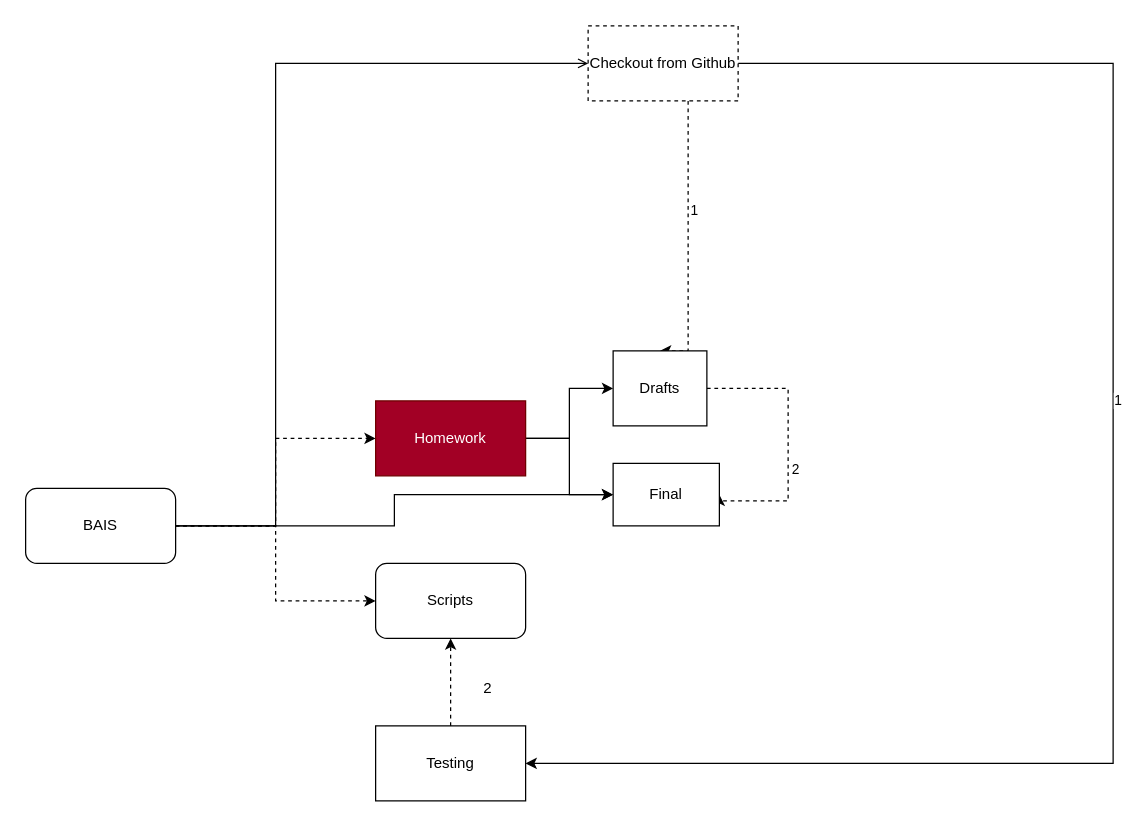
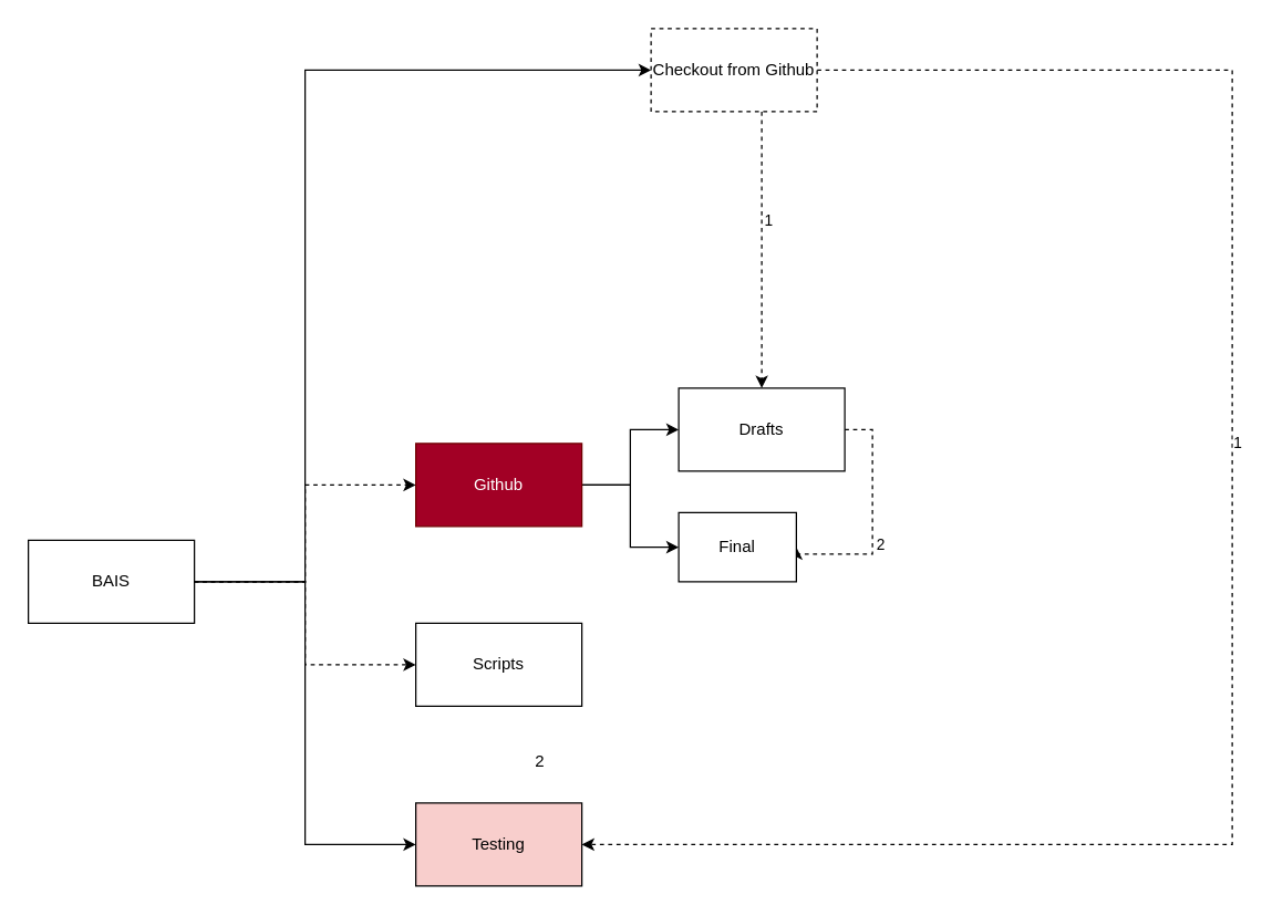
- <mxCell id="2" style="edgeStyle=orthogonalEdgeStyle;rounded=0;orthogonalLoop=1;jettySize=auto;html=1;entryX=0;entryY=0.5;entryDx=0;entryDy=0;endArrow=open;" edge="1" parent="1" source="6" target="11"><mxGeometry relative="1" as="geometry"><Array as="points"><mxPoint x="220" y="420" /><mxPoint x="220" y="50" /></Array></mxGeometry></mxCell>
+ <mxCell id="2" style="edgeStyle=orthogonalEdgeStyle;rounded=0;orthogonalLoop=1;jettySize=auto;html=1;entryX=0;entryY=0.5;entryDx=0;entryDy=0;" edge="1" parent="1" source="6" target="11"><mxGeometry relative="1" as="geometry"><Array as="points"><mxPoint x="220" y="420" /><mxPoint x="220" y="50" /></Array></mxGeometry></mxCell>
- <mxCell id="21" value="Drafts" style="rounded=0;whiteSpace=wrap;html=1;" vertex="1" parent="1"><mxGeometry x="490" y="280" width="75" height="60" as="geometry" /></mxCell>
+ <mxCell id="21" value="Drafts" style="rounded=0;whiteSpace=wrap;html=1;" vertex="1" parent="1"><mxGeometry x="490" y="280" width="120" height="60" as="geometry" /></mxCell>
- <mxCell id="14" value="Homework" style="rounded=0;whiteSpace=wrap;html=1;fillColor=#a20025;strokeColor=#6F0000;fontColor=#ffffff;" vertex="1" parent="1"><mxGeometry x="300" y="320" width="120" height="60" as="geometry" /></mxCell>
+ <mxCell id="14" value="Github" style="rounded=0;whiteSpace=wrap;html=1;fillColor=#a20025;strokeColor=#6F0000;fontColor=#ffffff;" vertex="1" parent="1"><mxGeometry x="300" y="320" width="120" height="60" as="geometry" /></mxCell>
- <mxCell id="5" style="edgeStyle=orthogonalEdgeStyle;rounded=0;orthogonalLoop=1;jettySize=auto;html=1;" edge="1" parent="1" source="6" target="22"><mxGeometry relative="1" as="geometry" /></mxCell>
+ <mxCell id="5" style="edgeStyle=orthogonalEdgeStyle;rounded=0;orthogonalLoop=1;jettySize=auto;html=1;entryX=0;entryY=0.5;entryDx=0;entryDy=0;" edge="1" parent="1" source="6" target="17"><mxGeometry relative="1" as="geometry" /></mxCell>
- <mxCell id="7" style="edgeStyle=orthogonalEdgeStyle;rounded=0;orthogonalLoop=1;jettySize=auto;html=1;entryX=1;entryY=0.5;entryDx=0;entryDy=0;dashed=0;" edge="1" parent="1" source="11" target="17"><mxGeometry relative="1" as="geometry"><Array as="points"><mxPoint x="890" y="50" /><mxPoint x="890" y="610" /></Array></mxGeometry></mxCell>
+ <mxCell id="7" style="edgeStyle=orthogonalEdgeStyle;rounded=0;orthogonalLoop=1;jettySize=auto;html=1;entryX=1;entryY=0.5;entryDx=0;entryDy=0;dashed=1;" edge="1" parent="1" source="11" target="17"><mxGeometry relative="1" as="geometry"><Array as="points"><mxPoint x="890" y="50" /><mxPoint x="890" y="610" /></Array></mxGeometry></mxCell>
- <mxCell id="6" value="BAIS" style="whiteSpace=wrap;html=1;rounded=1;" vertex="1" parent="1"><mxGeometry x="20" y="390" width="120" height="60" as="geometry" /></mxCell>
+ <mxCell id="6" value="BAIS" style="rounded=0;whiteSpace=wrap;html=1;" vertex="1" parent="1"><mxGeometry x="20" y="390" width="120" height="60" as="geometry" /></mxCell>
- <mxCell id="15" value="Scripts" style="whiteSpace=wrap;html=1;rounded=1;" vertex="1" parent="1"><mxGeometry x="300" y="450" width="120" height="60" as="geometry" /></mxCell>
+ <mxCell id="15" value="Scripts" style="rounded=0;whiteSpace=wrap;html=1;" vertex="1" parent="1"><mxGeometry x="300" y="450" width="120" height="60" as="geometry" /></mxCell>
- <mxCell id="16" style="edgeStyle=orthogonalEdgeStyle;rounded=0;orthogonalLoop=1;jettySize=auto;html=1;entryX=0.5;entryY=1;entryDx=0;entryDy=0;dashed=1;" edge="1" parent="1" source="17" target="15"><mxGeometry relative="1" as="geometry" /></mxCell>
- <mxCell id="17" value="Testing" style="rounded=0;whiteSpace=wrap;html=1;" vertex="1" parent="1"><mxGeometry x="300" y="580" width="120" height="60" as="geometry" /></mxCell>
+ <mxCell id="17" value="Testing" style="rounded=0;whiteSpace=wrap;html=1;fillColor=#f8cecc;" vertex="1" parent="1"><mxGeometry x="300" y="580" width="120" height="60" as="geometry" /></mxCell>
